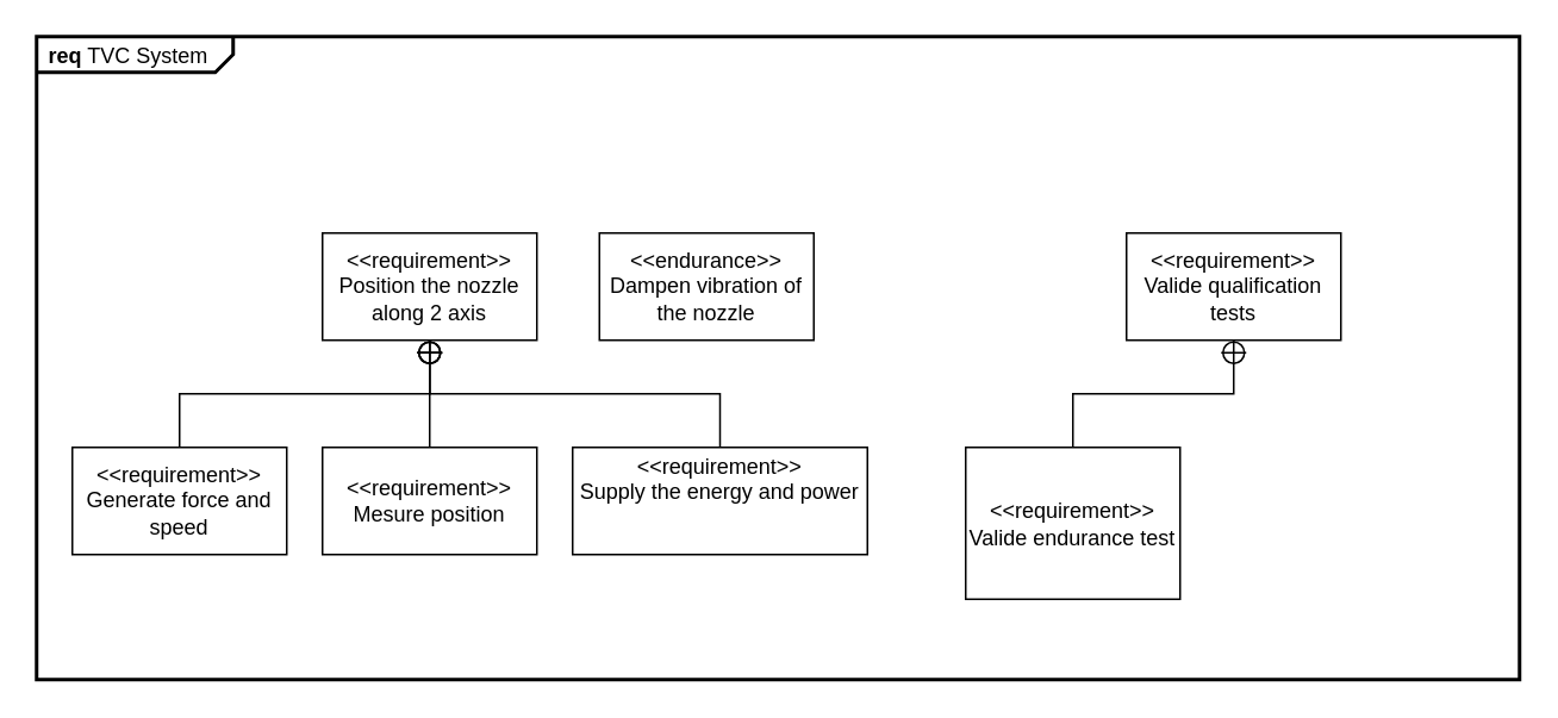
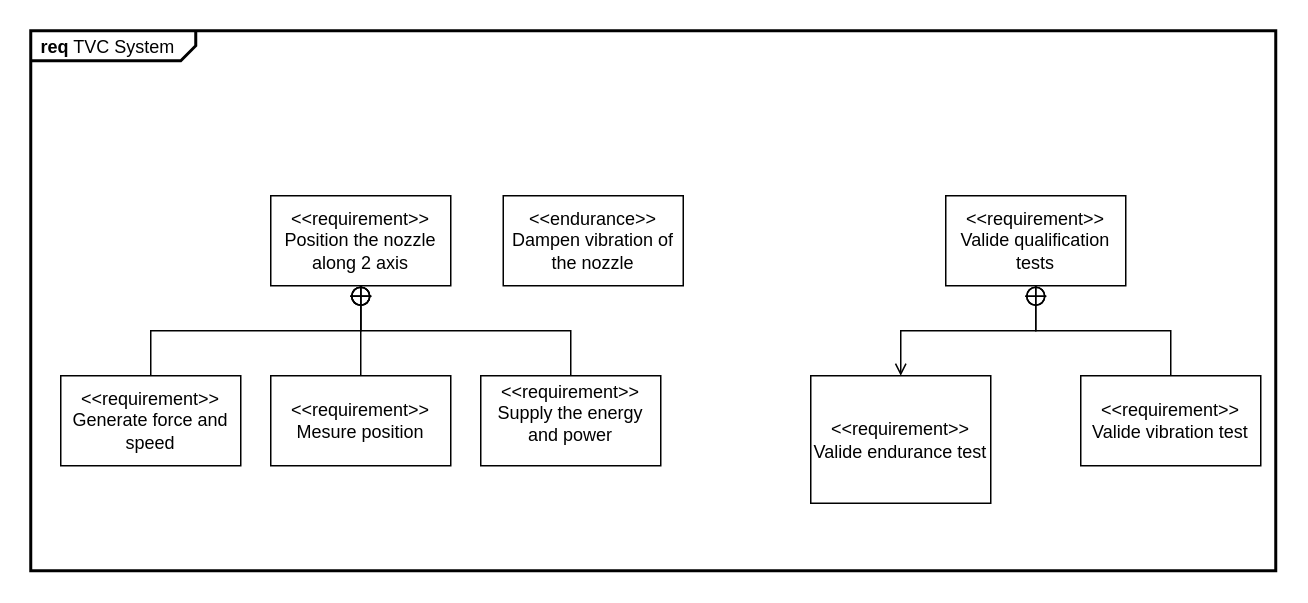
+ <mxCell id="13" value="" style="rounded=0;html=1;labelBackgroundColor=none;endArrow=none;edgeStyle=elbowEdgeStyle;elbow=vertical;startArrow=sysMLPackCont;startSize=12;" edge="1" source="9" target="11" parent="1"><mxGeometry relative="1" as="geometry" /></mxCell>
- <mxCell id="12" value="" style="rounded=0;html=1;labelBackgroundColor=none;endArrow=none;edgeStyle=elbowEdgeStyle;elbow=vertical;startArrow=sysMLPackCont;startSize=12;" edge="1" source="9" target="10" parent="1"><mxGeometry relative="1" as="geometry" /></mxCell>
+ <mxCell id="12" value="" style="rounded=0;html=1;labelBackgroundColor=none;endArrow=open;edgeStyle=elbowEdgeStyle;elbow=vertical;startArrow=sysMLPackCont;startSize=12;" edge="1" source="9" target="10" parent="1"><mxGeometry relative="1" as="geometry" /></mxCell>
- <mxCell id="14" value="&lt;p style=&quot;margin:0px;margin-top:4px;text-align:center;&quot;&gt;&amp;lt;&amp;lt;requirement&amp;gt;&amp;gt;&lt;br&gt;Supply the energy and power&lt;br&gt;&lt;/p&gt;&lt;p style=&quot;margin:0px;margin-left:8px;text-align:left;&quot;&gt;&lt;br&gt;&lt;/p&gt;" style="shape=rect;overflow=fill;html=1;whiteSpace=wrap;align=center;" vertex="1" parent="1"><mxGeometry x="320" y="250" width="165" height="60" as="geometry" /></mxCell>
+ <mxCell id="14" value="&lt;p style=&quot;margin:0px;margin-top:4px;text-align:center;&quot;&gt;&amp;lt;&amp;lt;requirement&amp;gt;&amp;gt;&lt;br&gt;Supply the energy and power&lt;br&gt;&lt;/p&gt;&lt;p style=&quot;margin:0px;margin-left:8px;text-align:left;&quot;&gt;&lt;br&gt;&lt;/p&gt;" style="shape=rect;overflow=fill;html=1;whiteSpace=wrap;align=center;" vertex="1" parent="1"><mxGeometry x="320" y="250" width="120" height="60" as="geometry" /></mxCell>
+ <mxCell id="11" value="&amp;lt;&amp;lt;requirement&amp;gt;&amp;gt;&lt;br&gt;Valide vibration test" style="shape=rect;html=1;whiteSpace=wrap;align=center;" vertex="1" parent="1"><mxGeometry x="720" y="250" width="120" height="60" as="geometry" /></mxCell>
